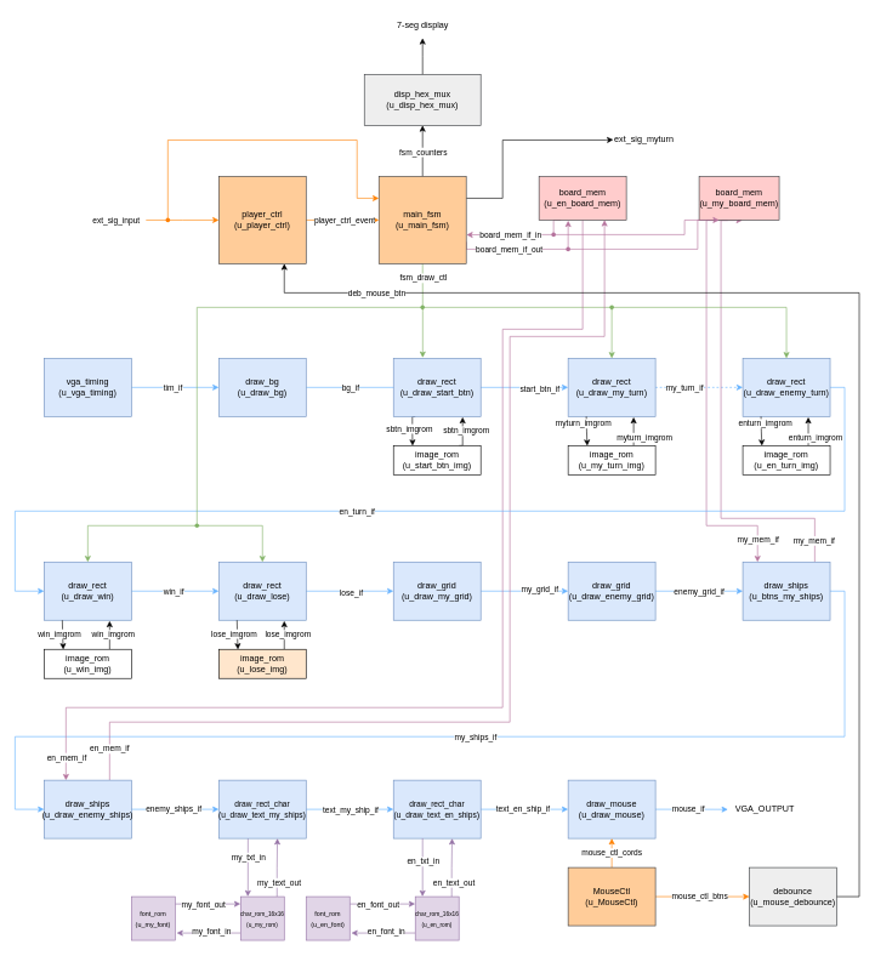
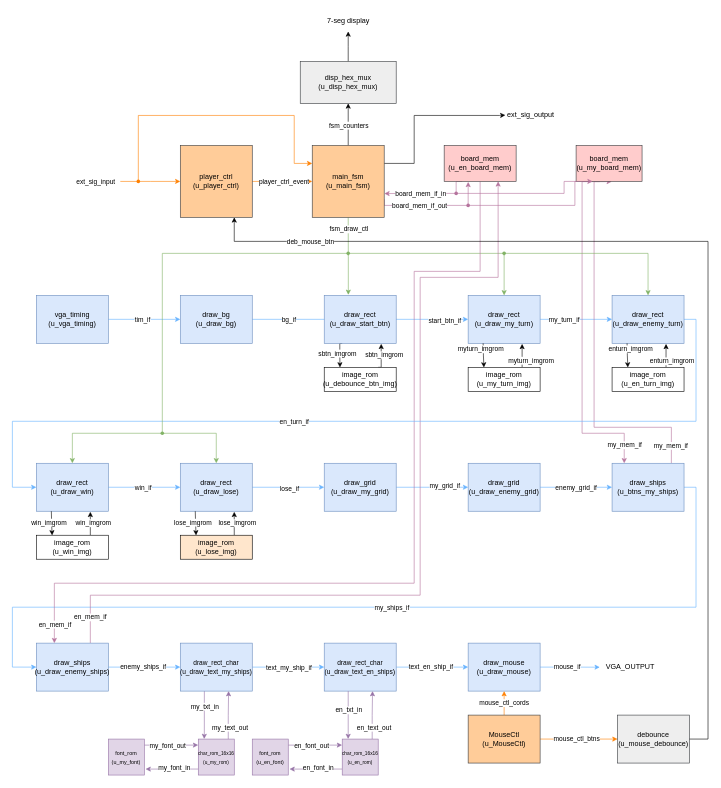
- <mxCell id="145" value="ext_sig_myturn" style="text;html=1;align=center;verticalAlign=middle;resizable=0;points=[];autosize=1;strokeColor=none;fillColor=none;" vertex="1" parent="1"><mxGeometry x="834" y="176" width="100" height="30" as="geometry" /></mxCell>
+ <mxCell id="145" value="ext_sig_output" style="text;html=1;align=center;verticalAlign=middle;resizable=0;points=[];autosize=1;strokeColor=none;fillColor=none;" vertex="1" parent="1"><mxGeometry x="834" y="176" width="100" height="30" as="geometry" /></mxCell>
- <mxCell id="10" style="edgeStyle=orthogonalEdgeStyle;rounded=0;orthogonalLoop=1;jettySize=auto;html=1;exitX=1;exitY=0.5;exitDx=0;exitDy=0;entryX=0;entryY=0.5;entryDx=0;entryDy=0;strokeColor=#66B2FF;dashed=1;" edge="1" parent="1" source="13" target="46"><mxGeometry relative="1" as="geometry" /></mxCell>
+ <mxCell id="10" style="edgeStyle=orthogonalEdgeStyle;rounded=0;orthogonalLoop=1;jettySize=auto;html=1;exitX=1;exitY=0.5;exitDx=0;exitDy=0;entryX=0;entryY=0.5;entryDx=0;entryDy=0;strokeColor=#66B2FF;" edge="1" parent="1" source="13" target="46"><mxGeometry relative="1" as="geometry" /></mxCell>
- <mxCell id="123" value="image_rom&lt;br&gt;(u_start_btn_img)" style="rounded=0;whiteSpace=wrap;html=1;" vertex="1" parent="1"><mxGeometry x="540" y="612" width="120" height="40" as="geometry" /></mxCell>
+ <mxCell id="123" value="image_rom&lt;br&gt;(u_debounce_btn_img)" style="rounded=0;whiteSpace=wrap;html=1;" vertex="1" parent="1"><mxGeometry x="540" y="612" width="120" height="40" as="geometry" /></mxCell>
